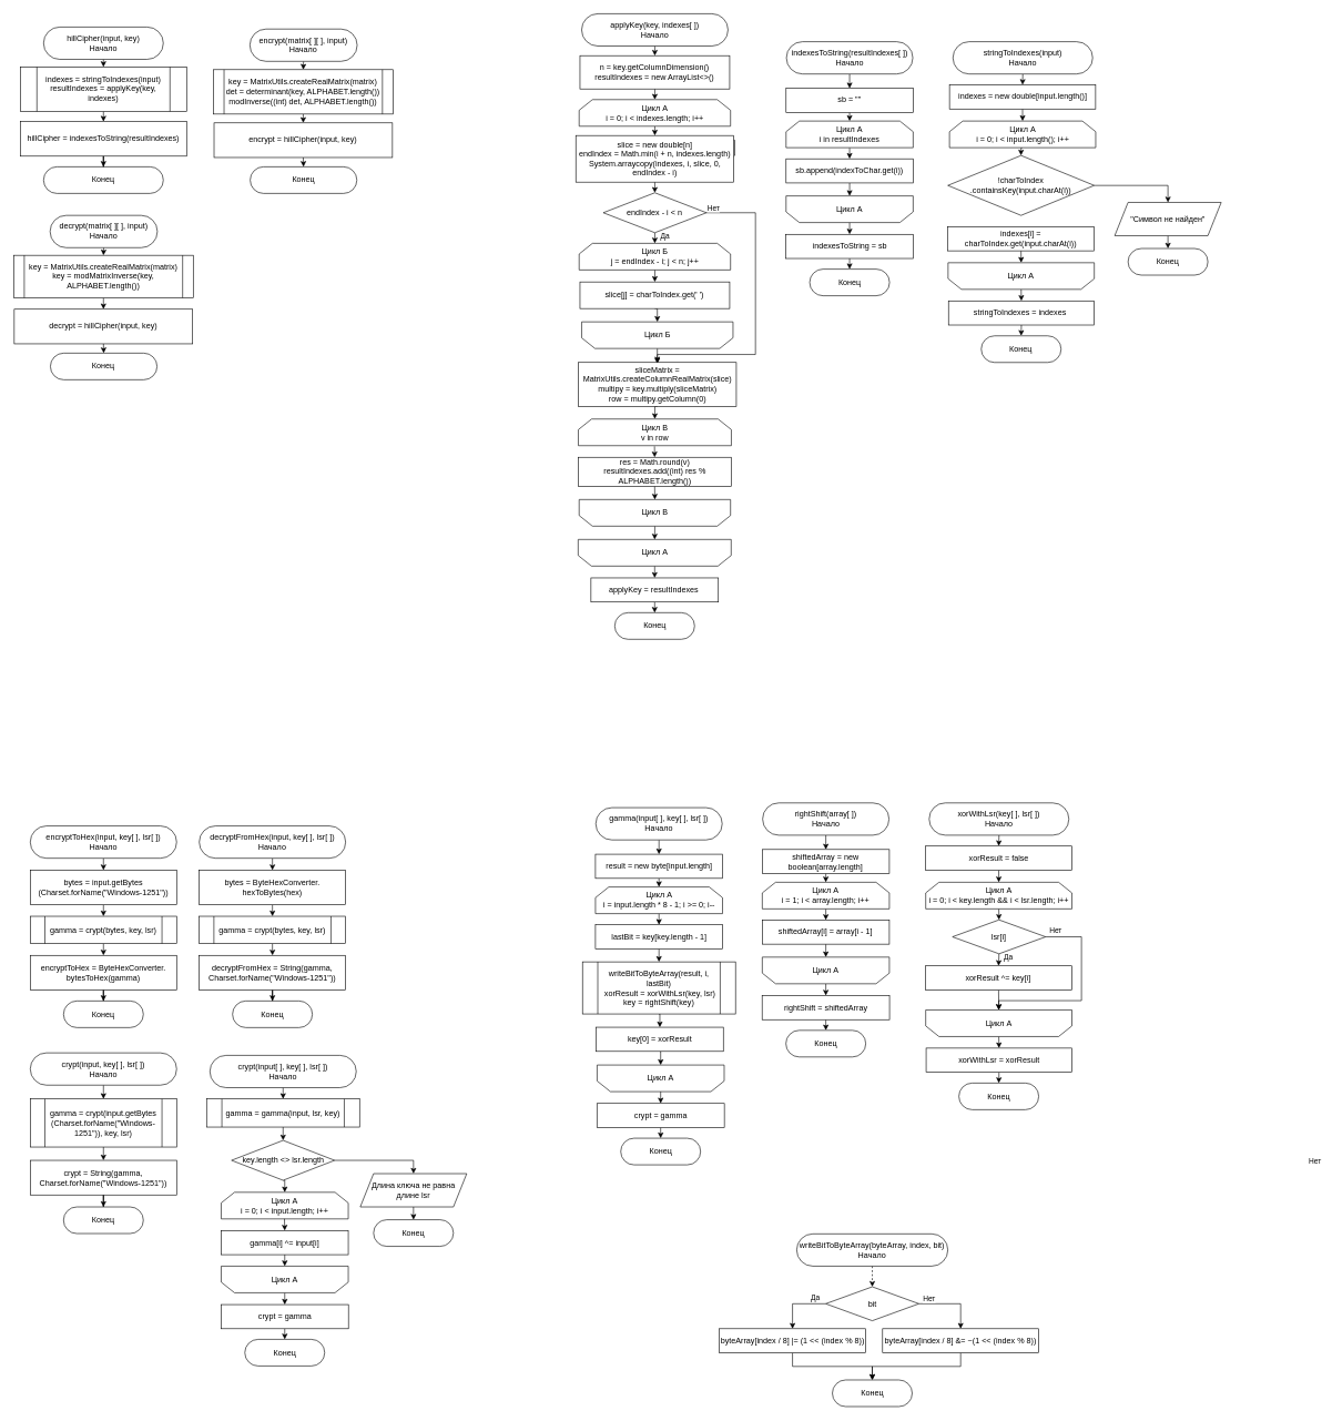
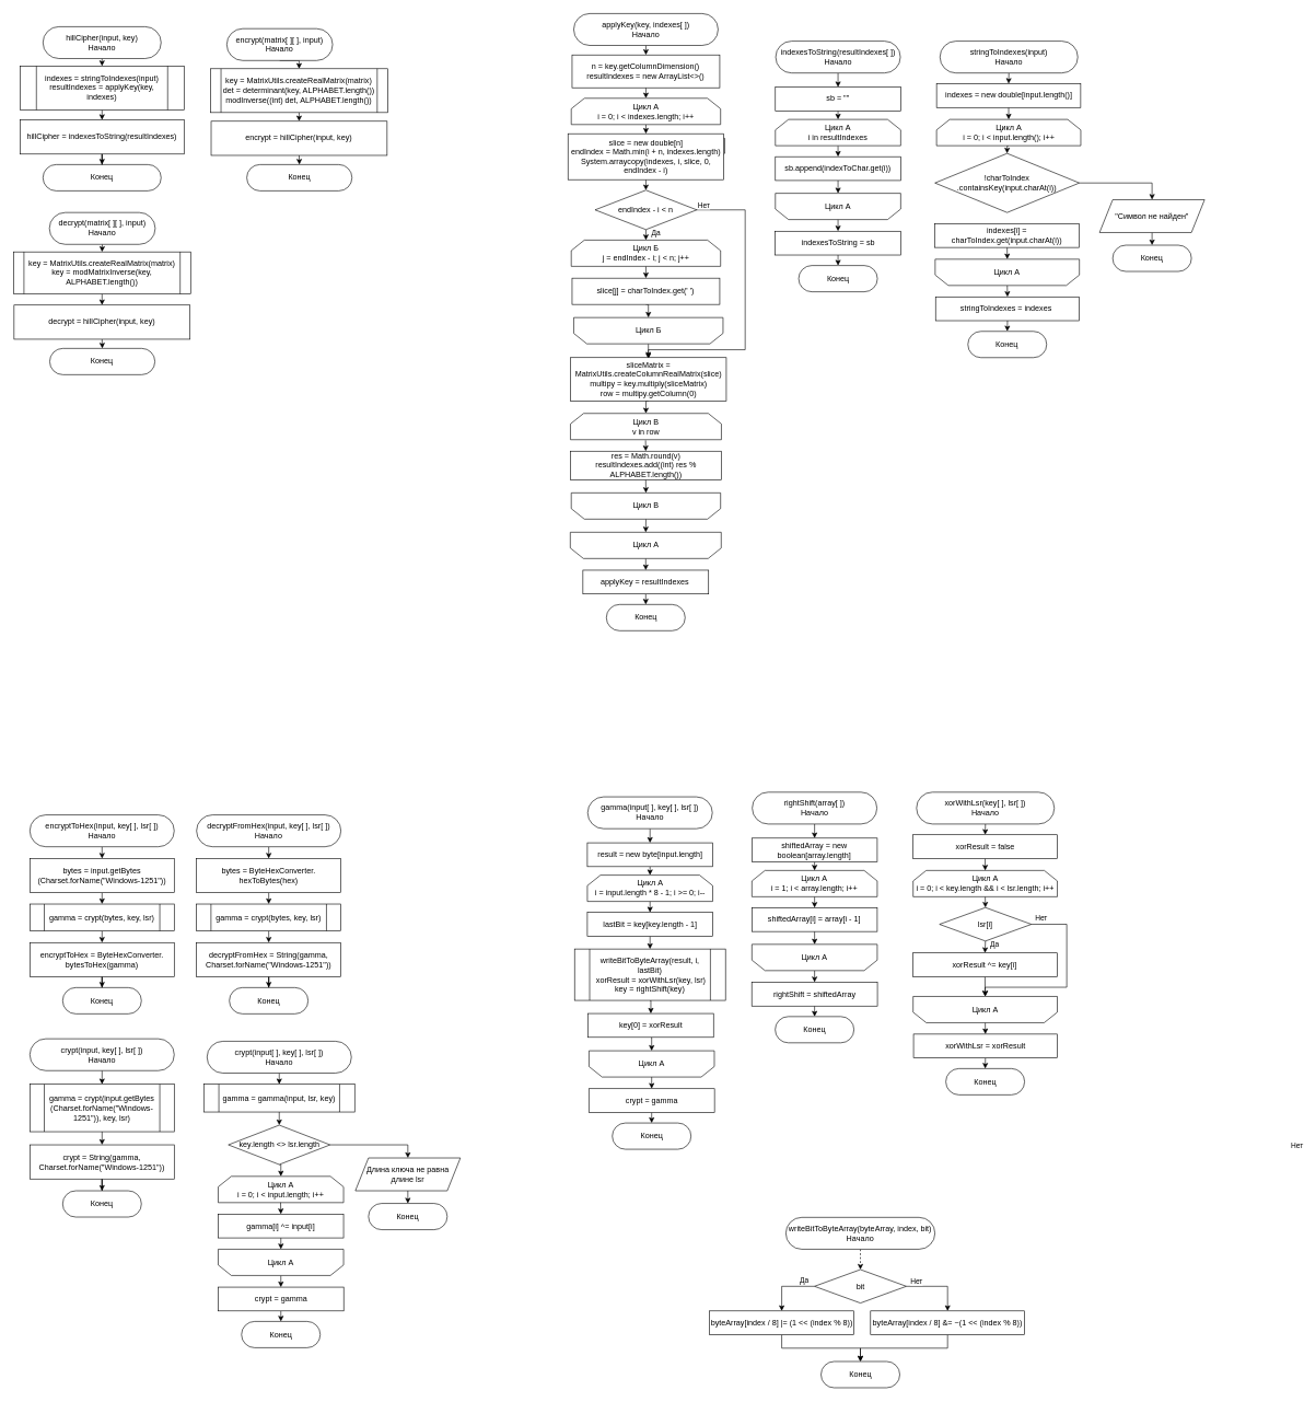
- <mxCell id="115" value="encrypt(matrix[ ][ ], input)&lt;br&gt;Начало" style="rounded=1;whiteSpace=wrap;html=1;arcSize=50;" vertex="1" parent="1"><mxGeometry x="375.09" y="43" width="161.25" height="48.5" as="geometry" /></mxCell>
+ <mxCell id="115" value="encrypt(matrix[ ][ ], input)&lt;br&gt;Начало" style="rounded=1;whiteSpace=wrap;html=1;arcSize=50;" vertex="1" parent="1"><mxGeometry x="345.09" y="43" width="161.25" height="48.5" as="geometry" /></mxCell>
